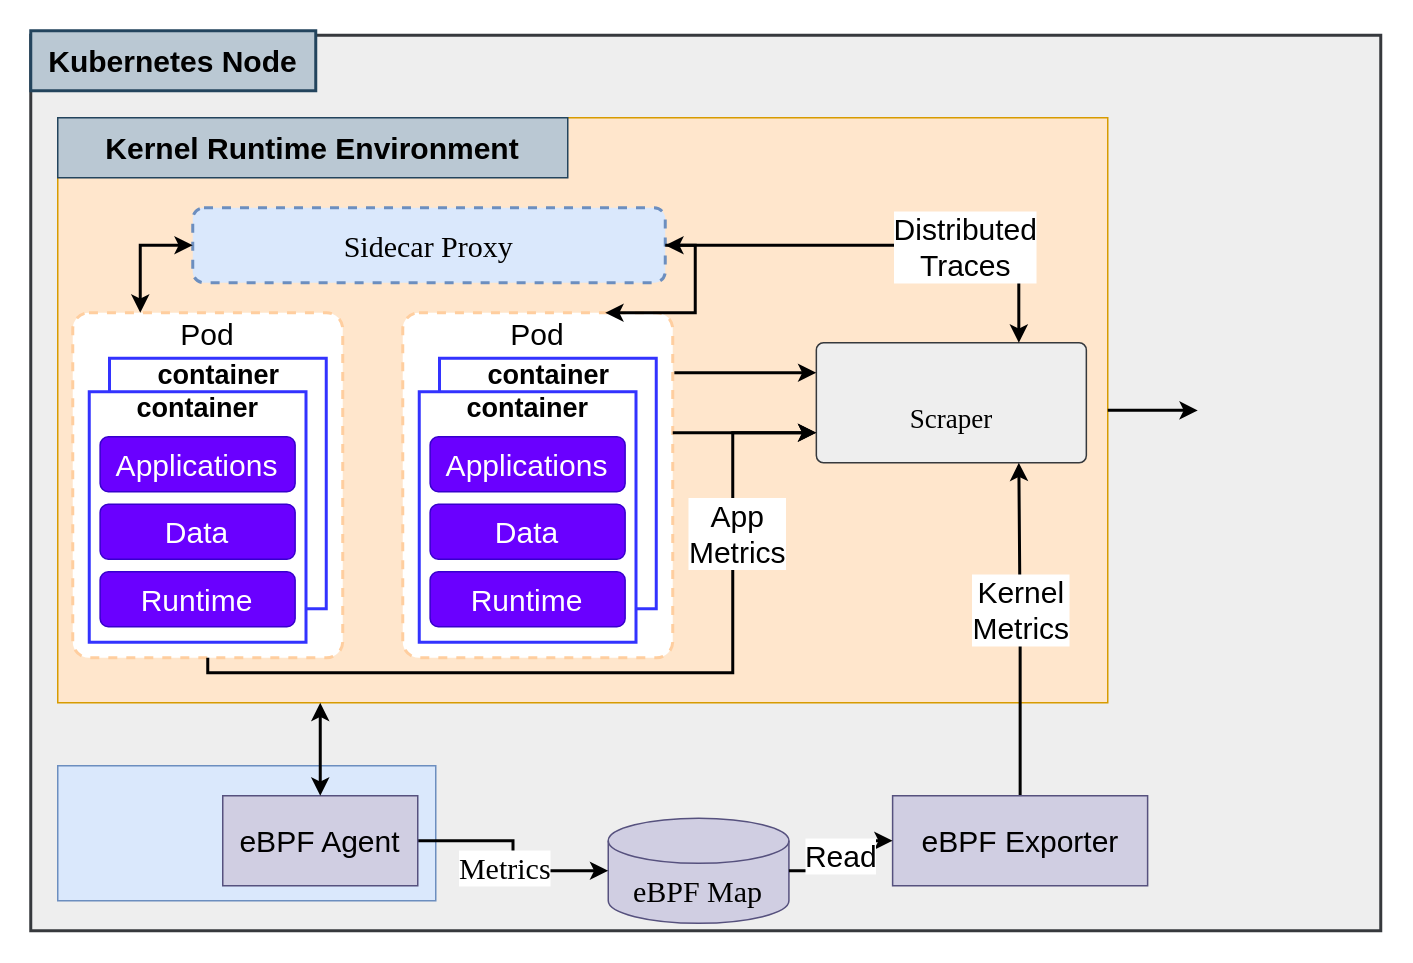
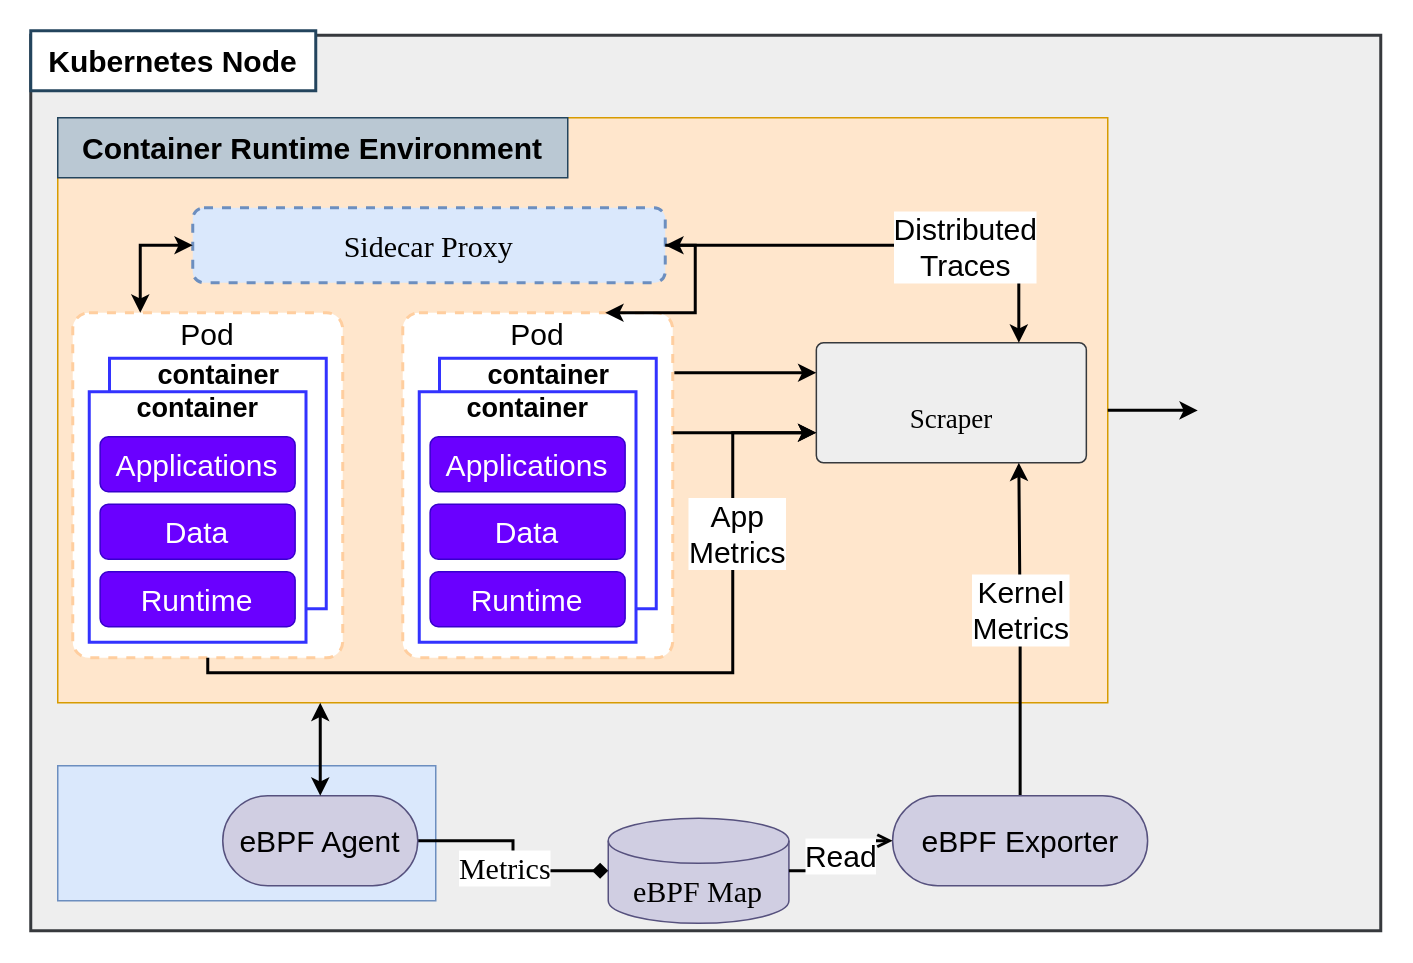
- <mxCell id="18" value="&lt;font style=&quot;font-size: 20px;&quot;&gt;&lt;b&gt;&lt;font style=&quot;font-size: 20px;&quot;&gt;Kubernetes Node&lt;/font&gt;&lt;/b&gt;&lt;font style=&quot;font-size: 20px;&quot;&gt;&lt;b&gt;&lt;font style=&quot;font-size: 20px;&quot;&gt;&lt;br&gt;&lt;/font&gt;&lt;/b&gt;&lt;/font&gt;&lt;/font&gt;" style="rounded=0;whiteSpace=wrap;html=1;strokeWidth=2;fillColor=#bac8d3;strokeColor=#23445d;" vertex="1" parent="2"><mxGeometry width="190" height="40" as="geometry" /></mxCell>
+ <mxCell id="18" value="&lt;font style=&quot;font-size: 20px;&quot;&gt;&lt;b&gt;&lt;font style=&quot;font-size: 20px;&quot;&gt;Kubernetes Node&lt;/font&gt;&lt;/b&gt;&lt;font style=&quot;font-size: 20px;&quot;&gt;&lt;b&gt;&lt;font style=&quot;font-size: 20px;&quot;&gt;&lt;br&gt;&lt;/font&gt;&lt;/b&gt;&lt;/font&gt;&lt;/font&gt;" style="rounded=0;whiteSpace=wrap;html=1;strokeWidth=2;fillColor=#ffffff;strokeColor=#23445d;" vertex="1" parent="2"><mxGeometry width="190" height="40" as="geometry" /></mxCell>
- <mxCell id="19" value="&lt;font style=&quot;font-size: 20px;&quot;&gt;&lt;font style=&quot;font-size: 20px;&quot;&gt;&lt;b&gt;&lt;font style=&quot;font-size: 20px;&quot;&gt;Kernel Runtime Environment&lt;br&gt;&lt;/font&gt;&lt;/b&gt;&lt;/font&gt;&lt;/font&gt;" style="rounded=0;whiteSpace=wrap;html=1;strokeWidth=1;fillColor=#bac8d3;strokeColor=#23445d;" vertex="1" parent="2"><mxGeometry x="18" y="58" width="340" height="40" as="geometry" /></mxCell>
+ <mxCell id="19" value="&lt;font style=&quot;font-size: 20px;&quot;&gt;&lt;font style=&quot;font-size: 20px;&quot;&gt;&lt;b&gt;&lt;font style=&quot;font-size: 20px;&quot;&gt;Container Runtime Environment&lt;br&gt;&lt;/font&gt;&lt;/b&gt;&lt;/font&gt;&lt;/font&gt;" style="rounded=0;whiteSpace=wrap;html=1;strokeWidth=1;fillColor=#bac8d3;strokeColor=#23445d;" vertex="1" parent="2"><mxGeometry x="18" y="58" width="340" height="40" as="geometry" /></mxCell>
- <mxCell id="15" value="&lt;font style=&quot;font-size: 20px;&quot;&gt;eBPF Agent&lt;/font&gt;" style="whiteSpace=wrap;html=1;fillColor=#d0cee2;strokeColor=#56517e;arcSize=50;rounded=0;" parent="2" vertex="1"><mxGeometry x="128" y="510" width="130" height="60" as="geometry" /></mxCell>
+ <mxCell id="15" value="&lt;font style=&quot;font-size: 20px;&quot;&gt;eBPF Agent&lt;/font&gt;" style="rounded=1;whiteSpace=wrap;html=1;fillColor=#d0cee2;strokeColor=#56517e;arcSize=50;" parent="2" vertex="1"><mxGeometry x="128" y="510" width="130" height="60" as="geometry" /></mxCell>
- <mxCell id="45" value="&lt;font style=&quot;font-size: 20px;&quot;&gt;Read&lt;/font&gt;" style="edgeStyle=orthogonalEdgeStyle;rounded=0;orthogonalLoop=1;jettySize=auto;html=1;exitX=1;exitY=0.5;exitDx=0;exitDy=0;exitPerimeter=0;entryX=0;entryY=0.5;entryDx=0;entryDy=0;strokeWidth=2;" edge="1" parent="2" source="12" target="44"><mxGeometry relative="1" as="geometry" /></mxCell>
+ <mxCell id="45" value="&lt;font style=&quot;font-size: 20px;&quot;&gt;Read&lt;/font&gt;" style="edgeStyle=orthogonalEdgeStyle;rounded=0;orthogonalLoop=1;jettySize=auto;html=1;exitX=1;exitY=0.5;exitDx=0;exitDy=0;exitPerimeter=0;entryX=0;entryY=0.5;entryDx=0;entryDy=0;strokeWidth=2;endArrow=open;" edge="1" parent="2" source="12" target="44"><mxGeometry relative="1" as="geometry" /></mxCell>
- <mxCell id="44" value="&lt;font style=&quot;font-size: 20px;&quot;&gt;eBPF Exporter&lt;/font&gt;" style="whiteSpace=wrap;html=1;fillColor=#d0cee2;strokeColor=#56517e;arcSize=50;rounded=0;" vertex="1" parent="2"><mxGeometry x="574.58" y="510" width="170" height="60" as="geometry" /></mxCell>
+ <mxCell id="44" value="&lt;font style=&quot;font-size: 20px;&quot;&gt;eBPF Exporter&lt;/font&gt;" style="rounded=1;whiteSpace=wrap;html=1;fillColor=#d0cee2;strokeColor=#56517e;arcSize=50;" vertex="1" parent="2"><mxGeometry x="574.58" y="510" width="170" height="60" as="geometry" /></mxCell>
- <mxCell id="13" style="edgeStyle=orthogonalEdgeStyle;rounded=0;orthogonalLoop=1;jettySize=auto;html=1;exitX=1;exitY=0.5;exitDx=0;exitDy=0;entryX=0;entryY=0.5;entryDx=0;entryDy=0;entryPerimeter=0;strokeWidth=2;" edge="1" parent="2" source="15" target="12"><mxGeometry relative="1" as="geometry" /></mxCell>
+ <mxCell id="13" style="edgeStyle=orthogonalEdgeStyle;rounded=0;orthogonalLoop=1;jettySize=auto;html=1;exitX=1;exitY=0.5;exitDx=0;exitDy=0;entryX=0;entryY=0.5;entryDx=0;entryDy=0;entryPerimeter=0;strokeWidth=2;endArrow=diamond;" edge="1" parent="2" source="15" target="12"><mxGeometry relative="1" as="geometry" /></mxCell>
